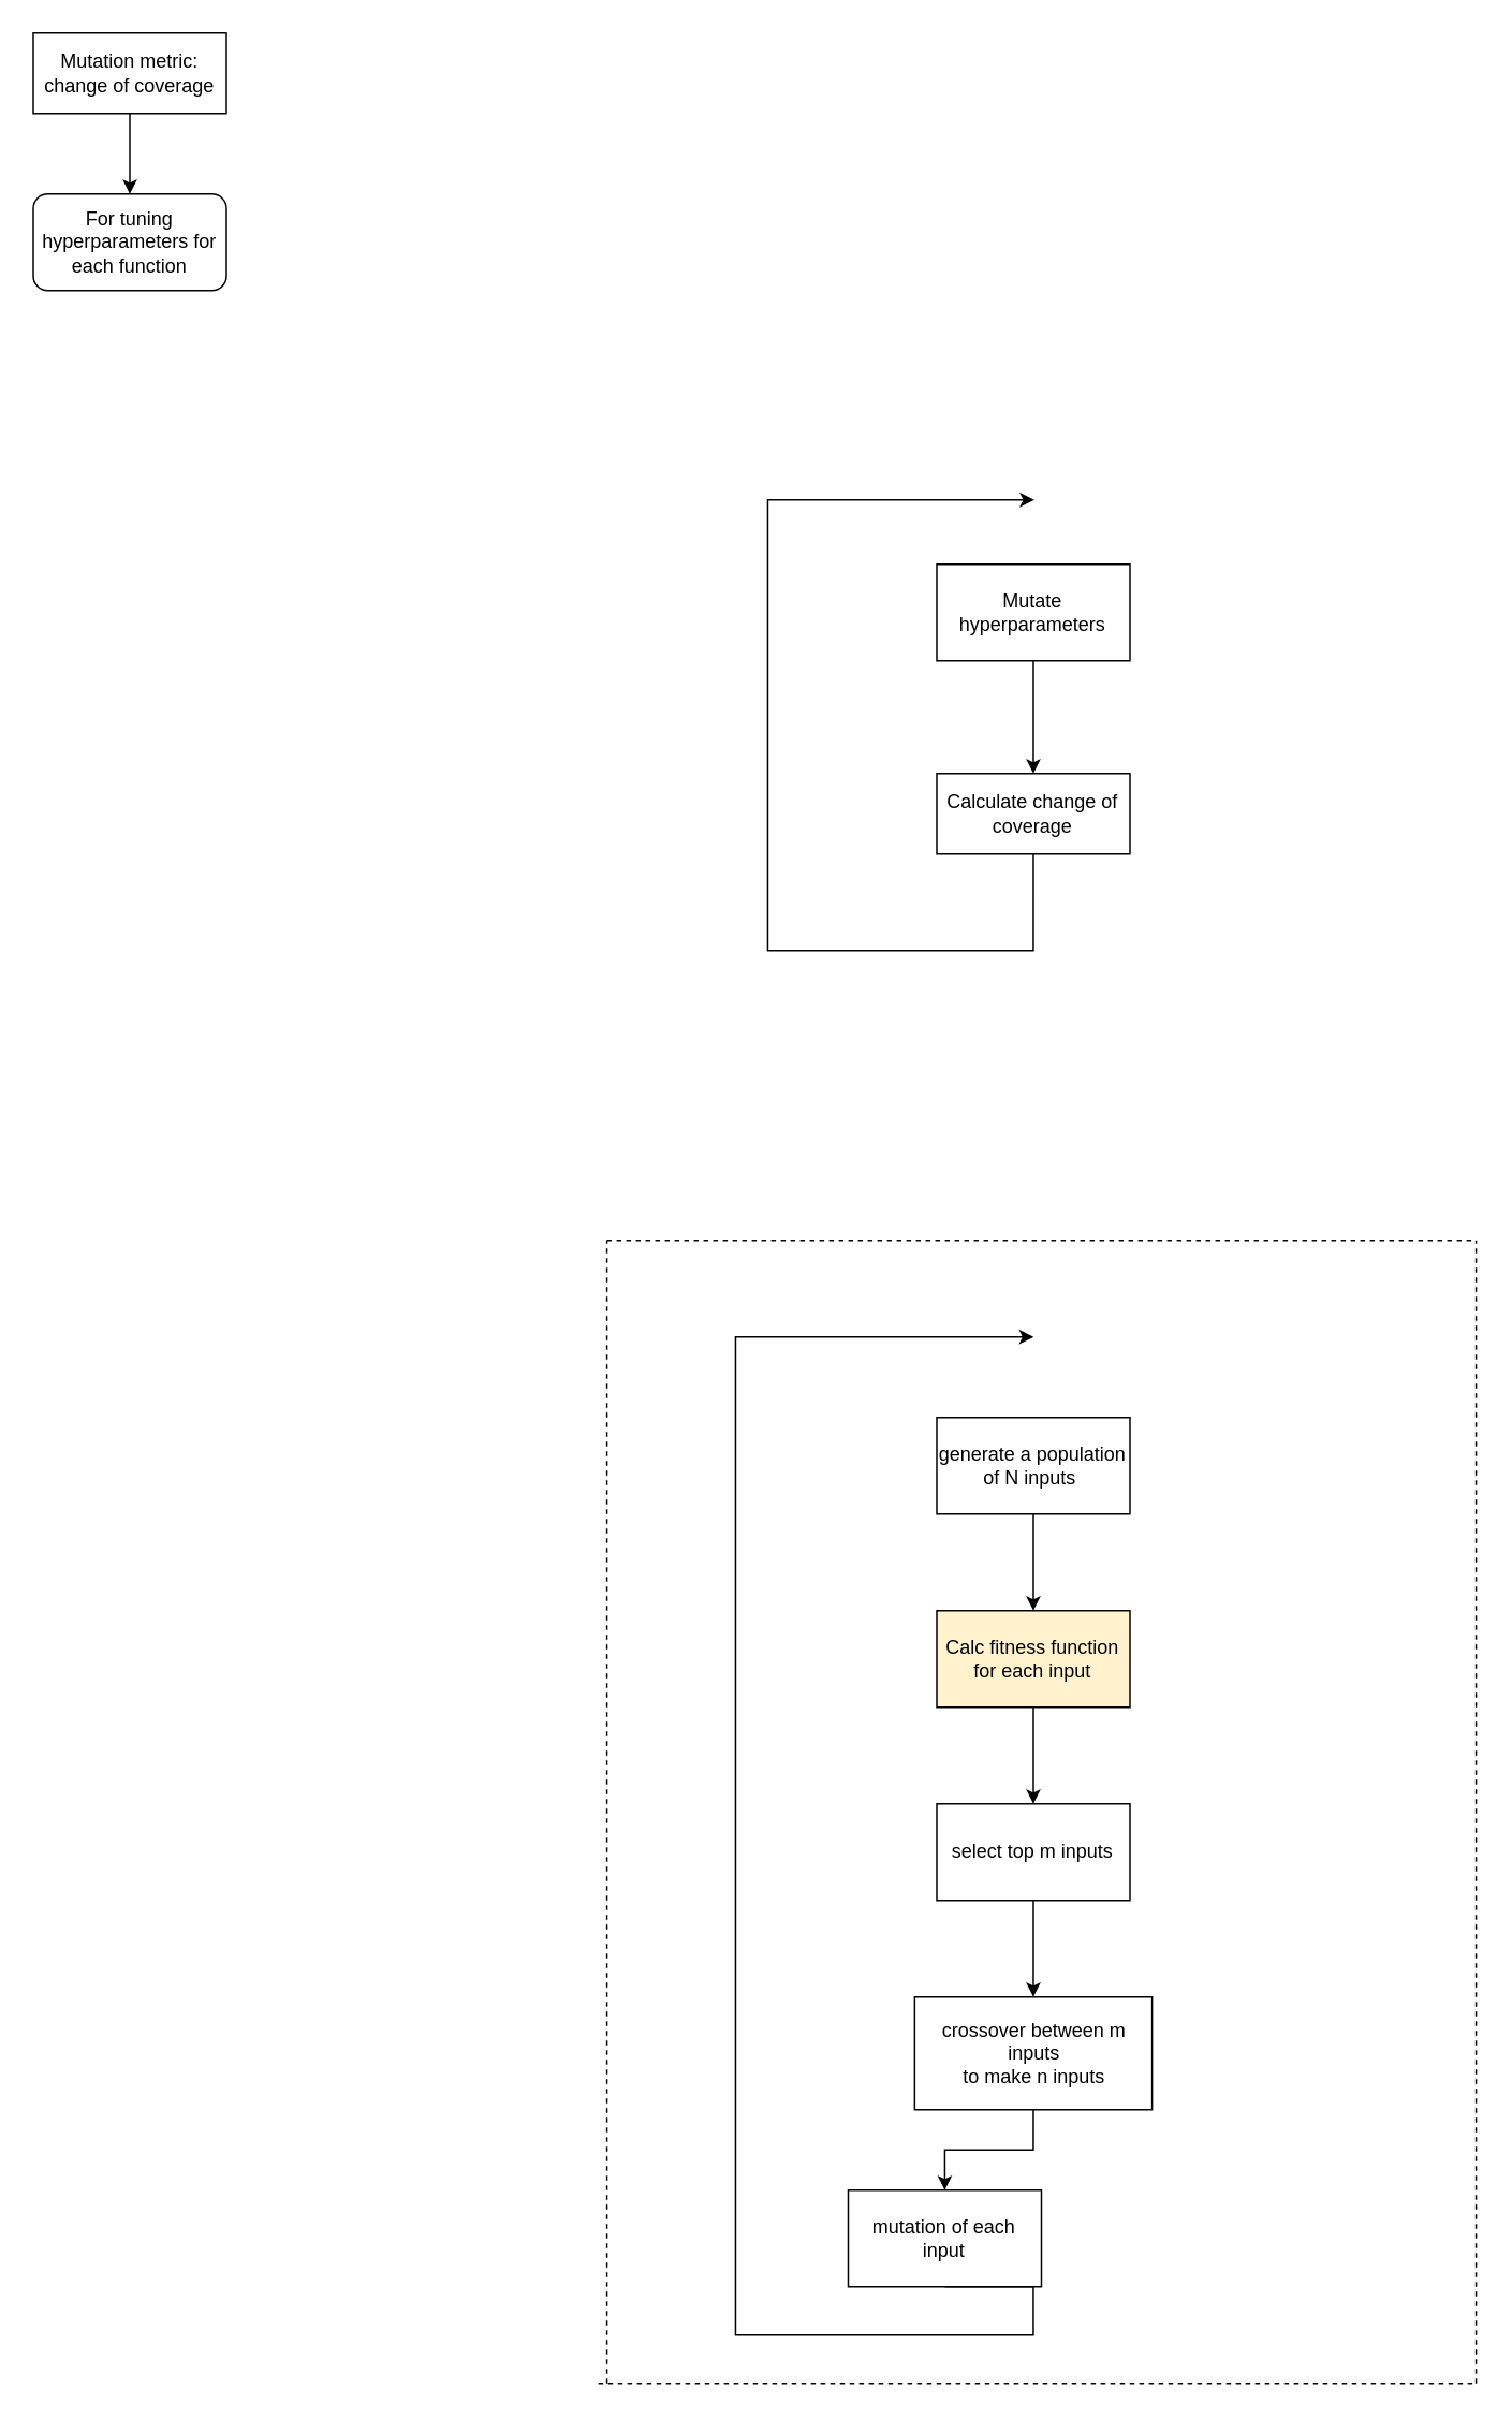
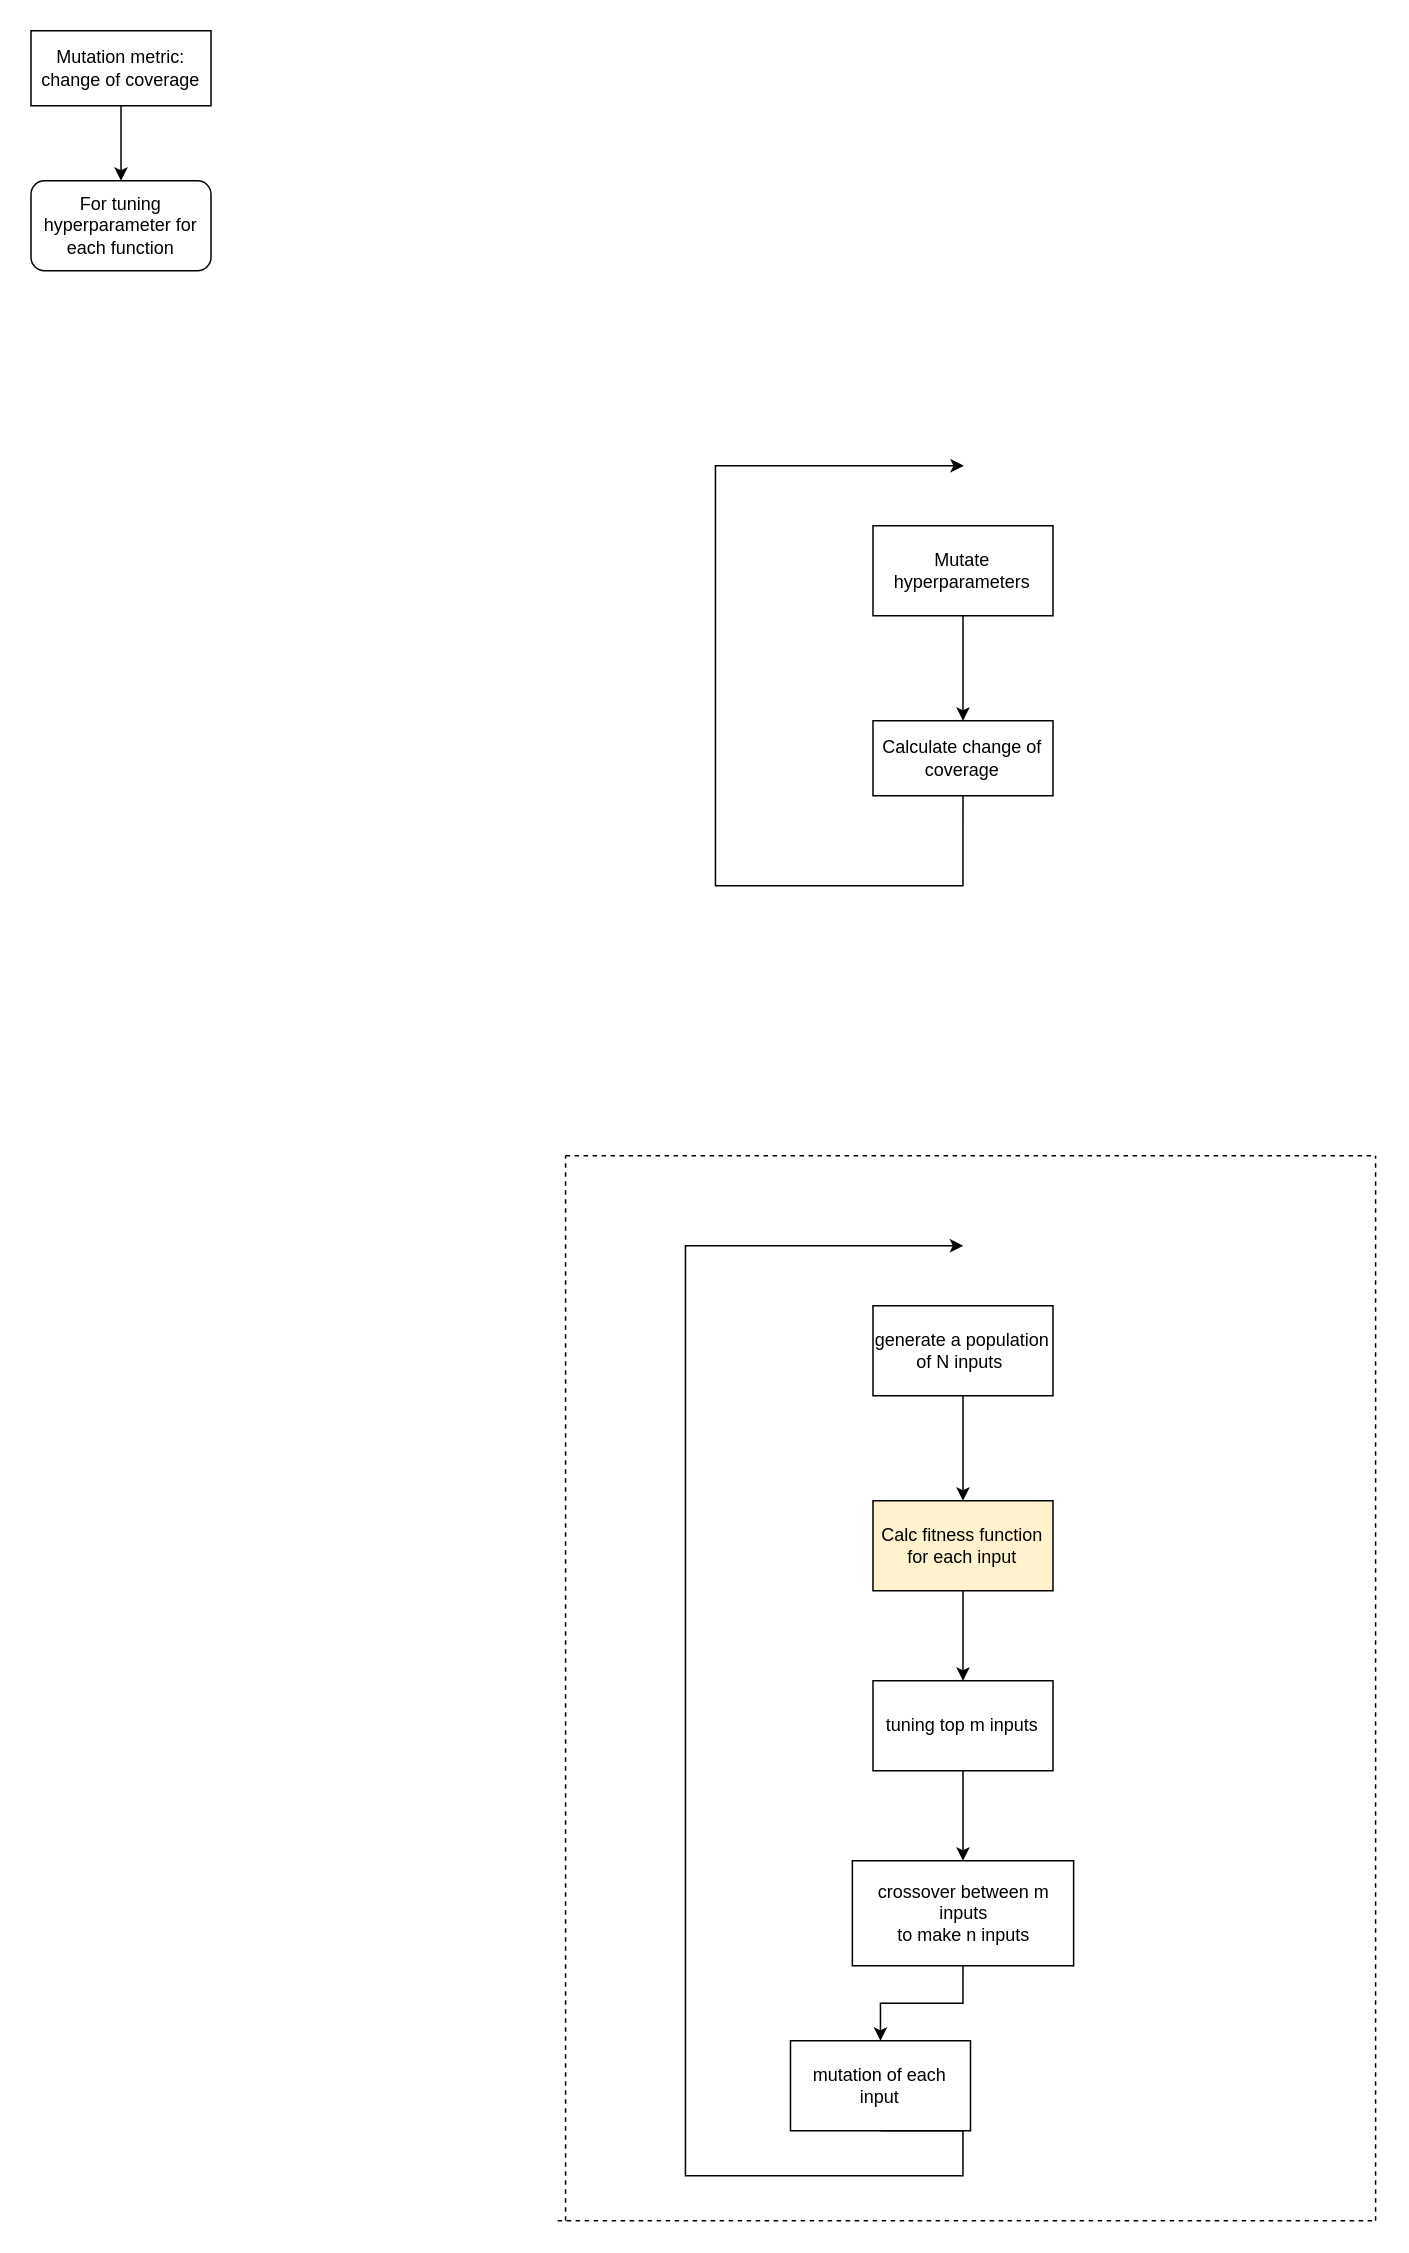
- <mxCell id="18" value="For tuning hyperparameters for each function" style="rounded=1;whiteSpace=wrap;html=1;" parent="1" vertex="1"><mxGeometry x="20" y="120" width="120" height="60" as="geometry" /></mxCell>
+ <mxCell id="18" value="For tuning hyperparameter for each function" style="rounded=1;whiteSpace=wrap;html=1;" parent="1" vertex="1"><mxGeometry x="20" y="120" width="120" height="60" as="geometry" /></mxCell>
- <mxCell id="3" value="generate a population of N inputs&amp;nbsp;" style="rounded=0;whiteSpace=wrap;html=1;" parent="1" vertex="1"><mxGeometry x="581.33" y="880" width="120" height="60" as="geometry" /></mxCell>
+ <mxCell id="3" value="generate a population of N inputs&amp;nbsp;" style="rounded=0;whiteSpace=wrap;html=1;" parent="1" vertex="1"><mxGeometry x="581.33" y="870" width="120" height="60" as="geometry" /></mxCell>
- <mxCell id="7" value="select top m inputs" style="rounded=0;whiteSpace=wrap;html=1;" parent="1" vertex="1"><mxGeometry x="581.33" y="1120" width="120" height="60" as="geometry" /></mxCell>
+ <mxCell id="7" value="tuning top m inputs" style="rounded=0;whiteSpace=wrap;html=1;" parent="1" vertex="1"><mxGeometry x="581.33" y="1120" width="120" height="60" as="geometry" /></mxCell>
